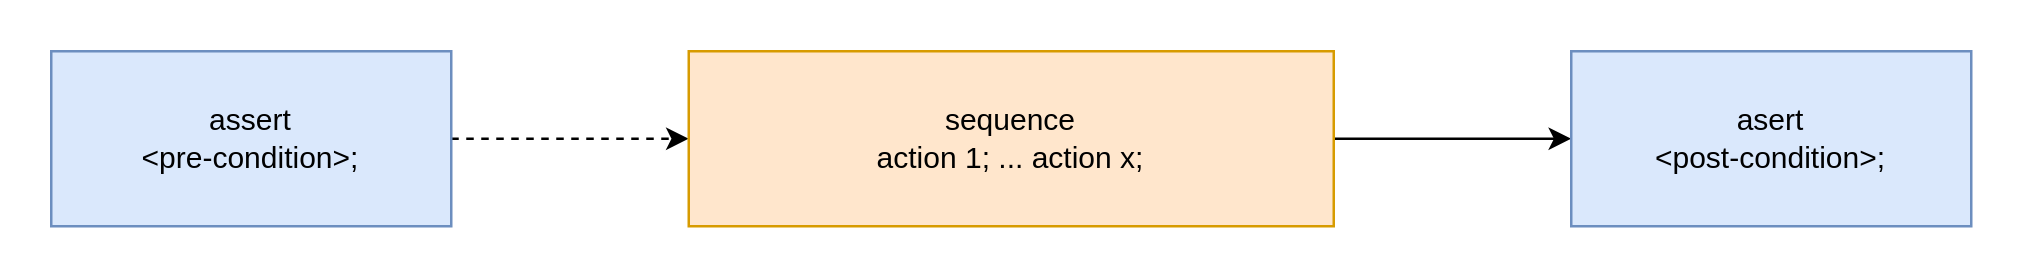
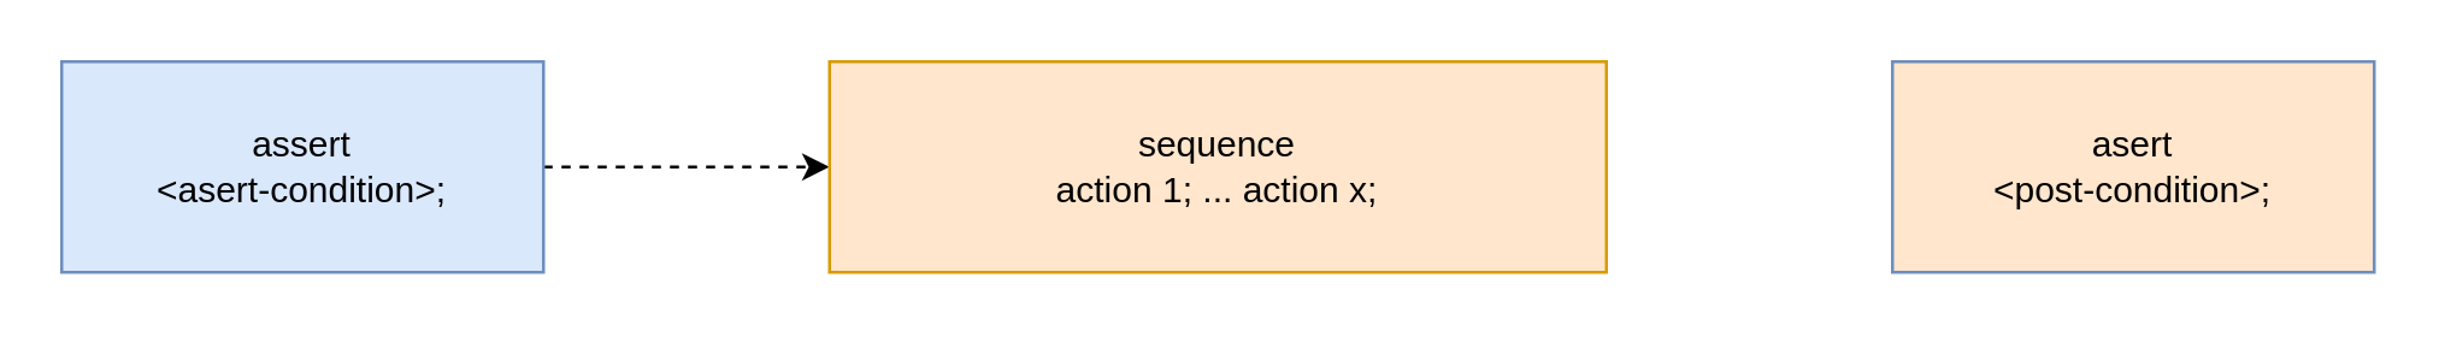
- <mxCell id="4" value="assert&lt;div&gt;&amp;lt;pre-condition&amp;gt;;&lt;/div&gt;" style="rounded=0;whiteSpace=wrap;html=1;fillColor=#dae8fc;strokeColor=#6c8ebf;container=0;" parent="2" vertex="1"><mxGeometry width="160" height="70" as="geometry" /></mxCell>
+ <mxCell id="4" value="assert&lt;div&gt;&amp;lt;asert-condition&amp;gt;;&lt;/div&gt;" style="rounded=0;whiteSpace=wrap;html=1;fillColor=#dae8fc;strokeColor=#6c8ebf;container=0;" parent="2" vertex="1"><mxGeometry width="160" height="70" as="geometry" /></mxCell>
- <mxCell id="5" style="edgeStyle=none;html=1;exitX=1;exitY=0.5;exitDx=0;exitDy=0;" edge="1" parent="2" source="6" target="7"><mxGeometry relative="1" as="geometry" /></mxCell>
- <mxCell id="7" value="asert&lt;div&gt;&amp;lt;post-condition&amp;gt;;&lt;/div&gt;" style="rounded=0;whiteSpace=wrap;html=1;fillColor=#dae8fc;strokeColor=#6c8ebf;container=0;" vertex="1" parent="2"><mxGeometry x="608" width="160" height="70" as="geometry" /></mxCell>
+ <mxCell id="7" value="asert&lt;div&gt;&amp;lt;post-condition&amp;gt;;&lt;/div&gt;" style="rounded=0;whiteSpace=wrap;html=1;fillColor=#ffe6cc;strokeColor=#6c8ebf;container=0;" vertex="1" parent="2"><mxGeometry x="608" width="160" height="70" as="geometry" /></mxCell>
